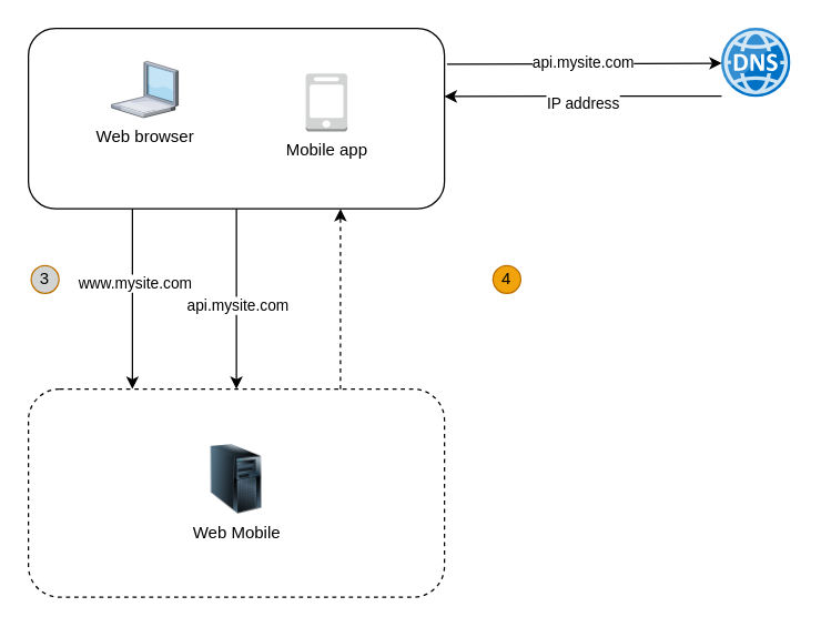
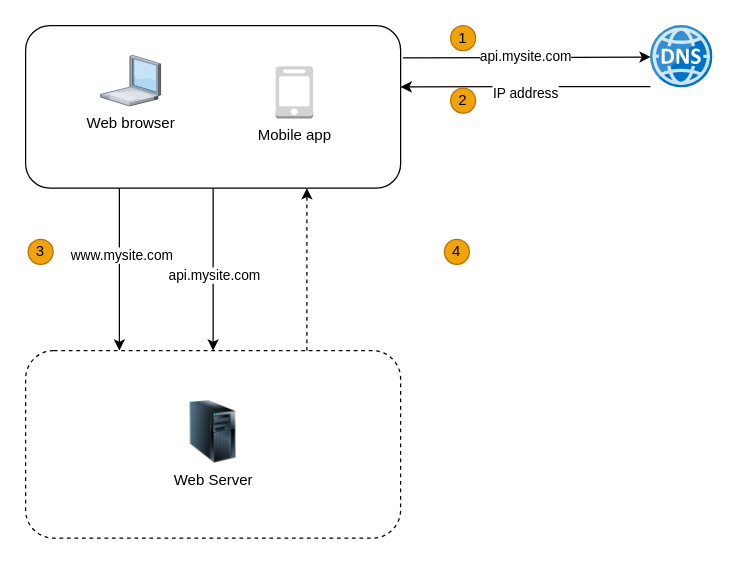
+ <mxCell id="18" value="1" style="ellipse;whiteSpace=wrap;html=1;aspect=fixed;rounded=0;labelBackgroundColor=none;labelBorderColor=none;strokeColor=#BD7000;fillColor=#f0a30a;fontColor=#000000;" vertex="1" parent="1"><mxGeometry x="360" y="20" width="20" height="20" as="geometry" /></mxCell>
+ <mxCell id="19" value="2" style="ellipse;whiteSpace=wrap;html=1;aspect=fixed;rounded=0;labelBackgroundColor=none;labelBorderColor=none;strokeColor=#BD7000;fillColor=#f0a30a;fontColor=#000000;" vertex="1" parent="1"><mxGeometry x="360" y="70" width="20" height="20" as="geometry" /></mxCell>
- <mxCell id="20" value="3" style="ellipse;whiteSpace=wrap;html=1;aspect=fixed;rounded=0;labelBackgroundColor=none;labelBorderColor=none;strokeColor=#BD7000;fillColor=#d2d3d3;fontColor=#000000;" vertex="1" parent="1"><mxGeometry x="22" y="191" width="20" height="20" as="geometry" /></mxCell>
+ <mxCell id="20" value="3" style="ellipse;whiteSpace=wrap;html=1;aspect=fixed;rounded=0;labelBackgroundColor=none;labelBorderColor=none;strokeColor=#BD7000;fillColor=#f0a30a;fontColor=#000000;" vertex="1" parent="1"><mxGeometry x="22" y="191" width="20" height="20" as="geometry" /></mxCell>
- <mxCell id="17" value="Web Mobile" style="image;html=1;image=img/lib/clip_art/computers/Server_Tower_128x128.png" vertex="1" parent="15"><mxGeometry x="119.55" y="40" width="60.91" height="50" as="geometry" /></mxCell>
+ <mxCell id="17" value="Web Server" style="image;html=1;image=img/lib/clip_art/computers/Server_Tower_128x128.png" vertex="1" parent="15"><mxGeometry x="119.55" y="40" width="60.91" height="50" as="geometry" /></mxCell>
